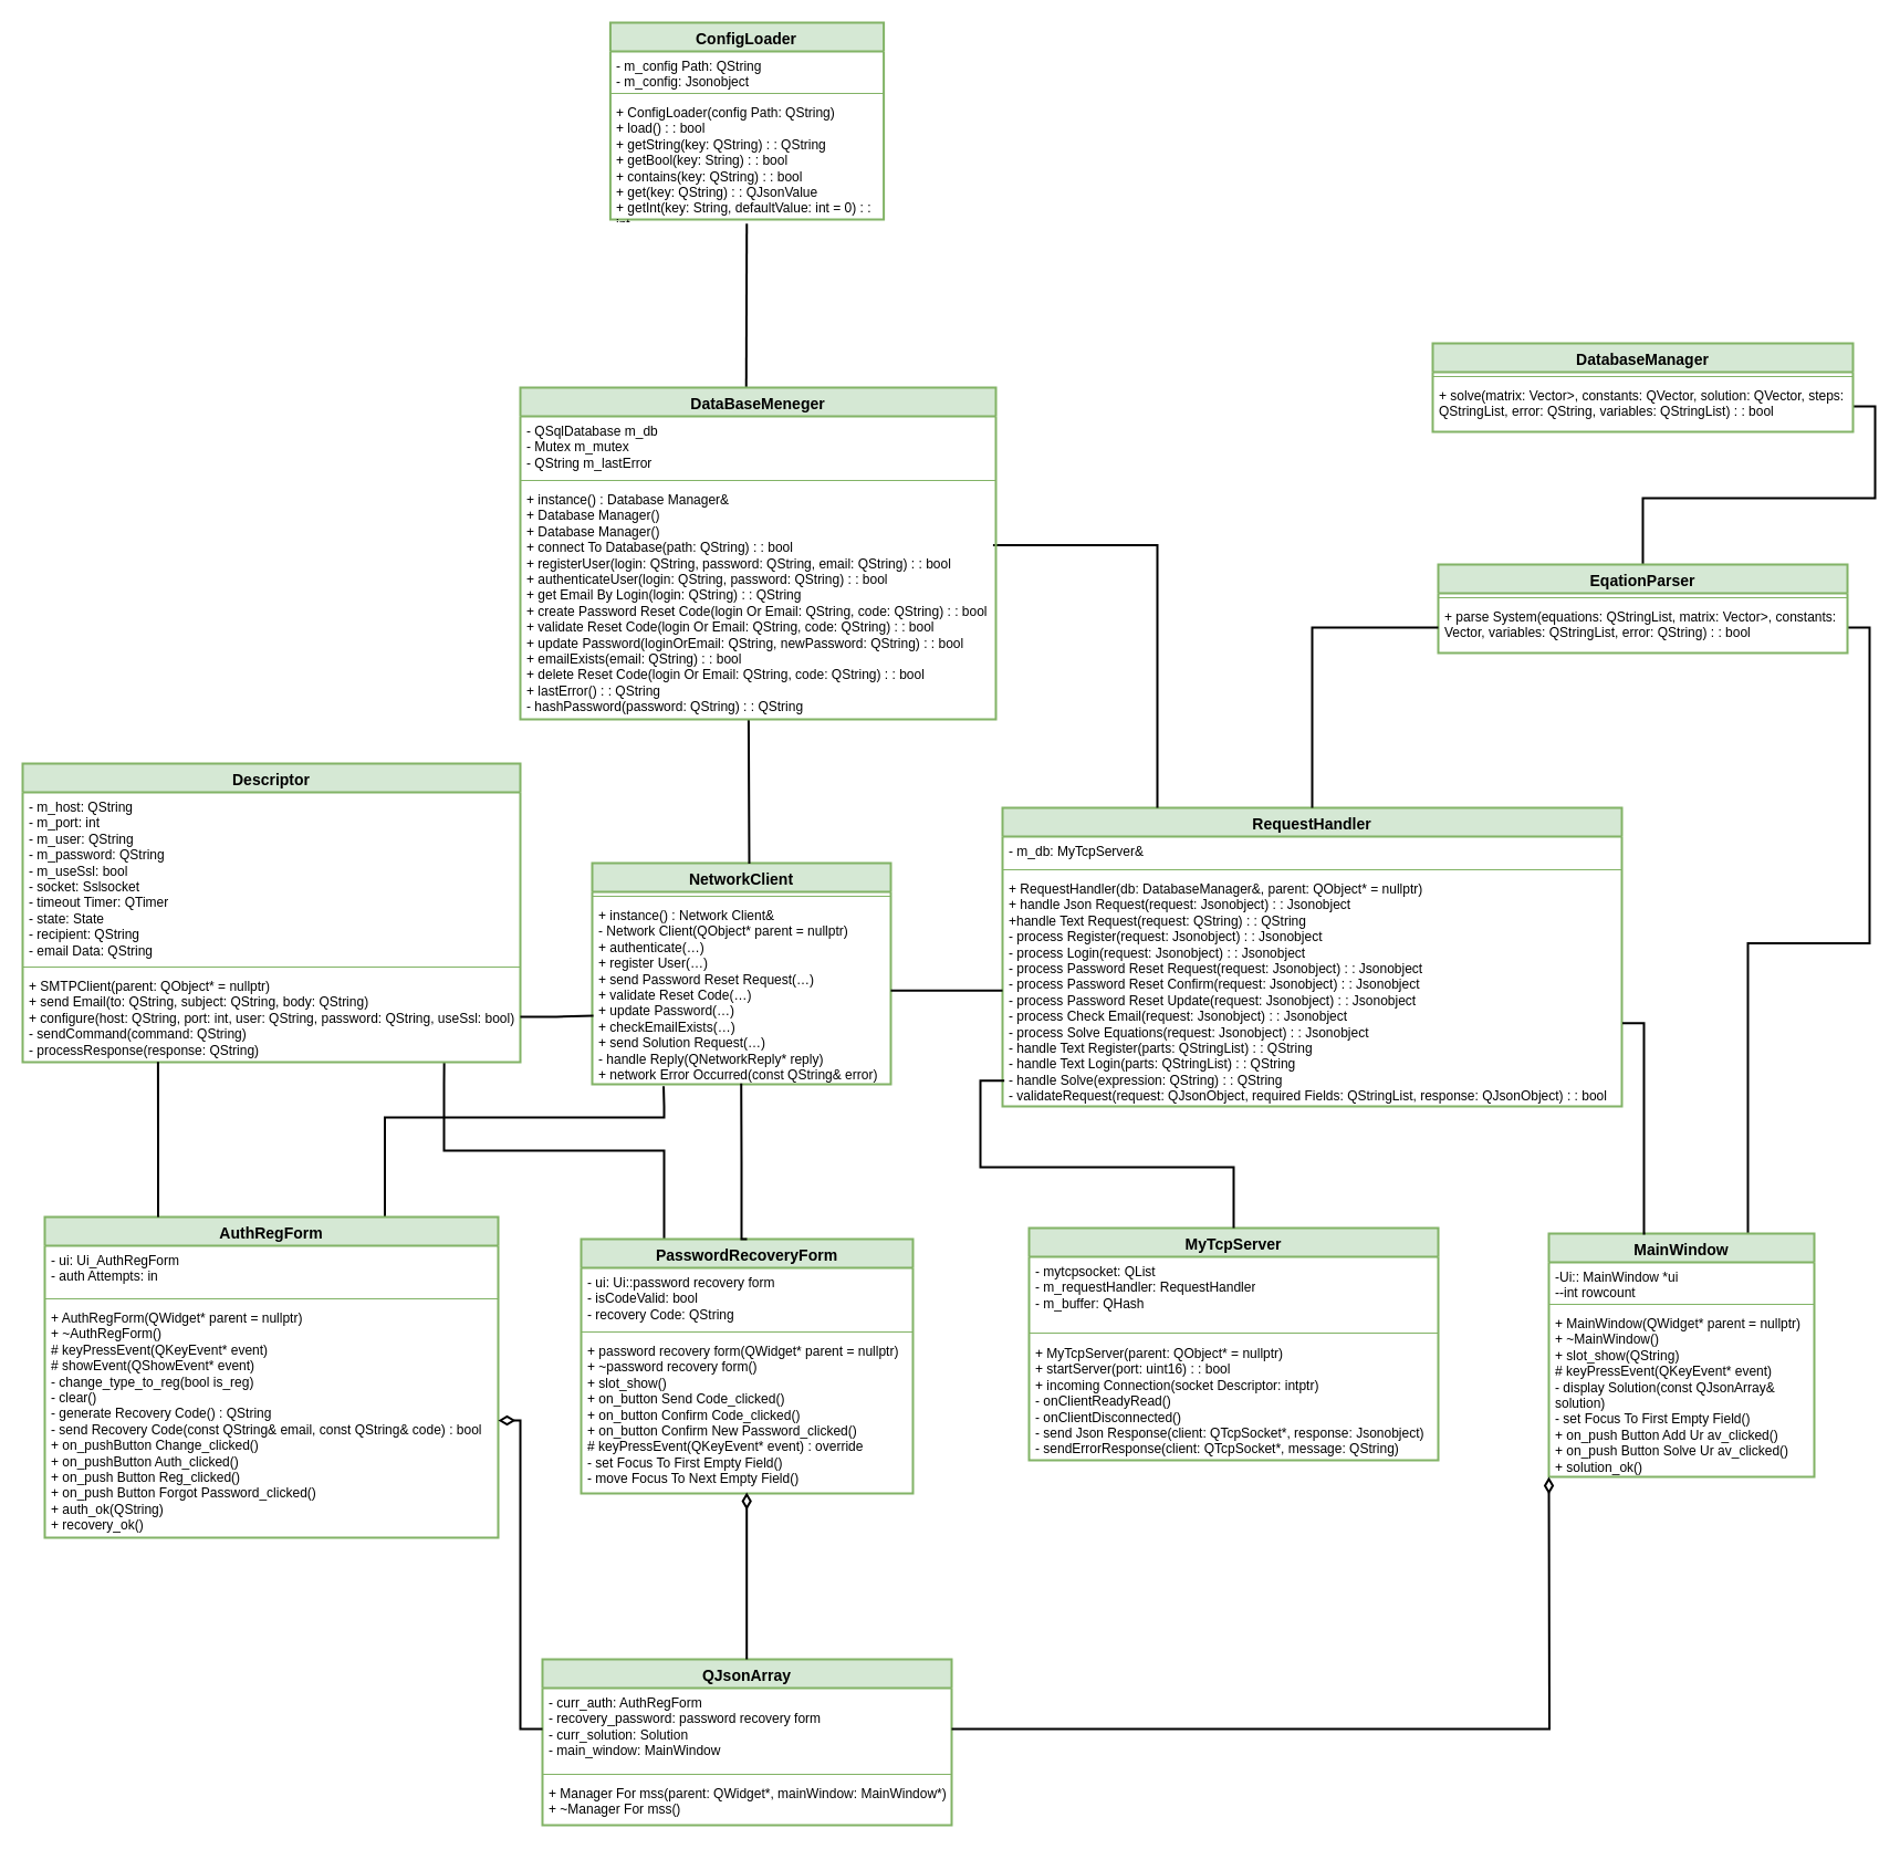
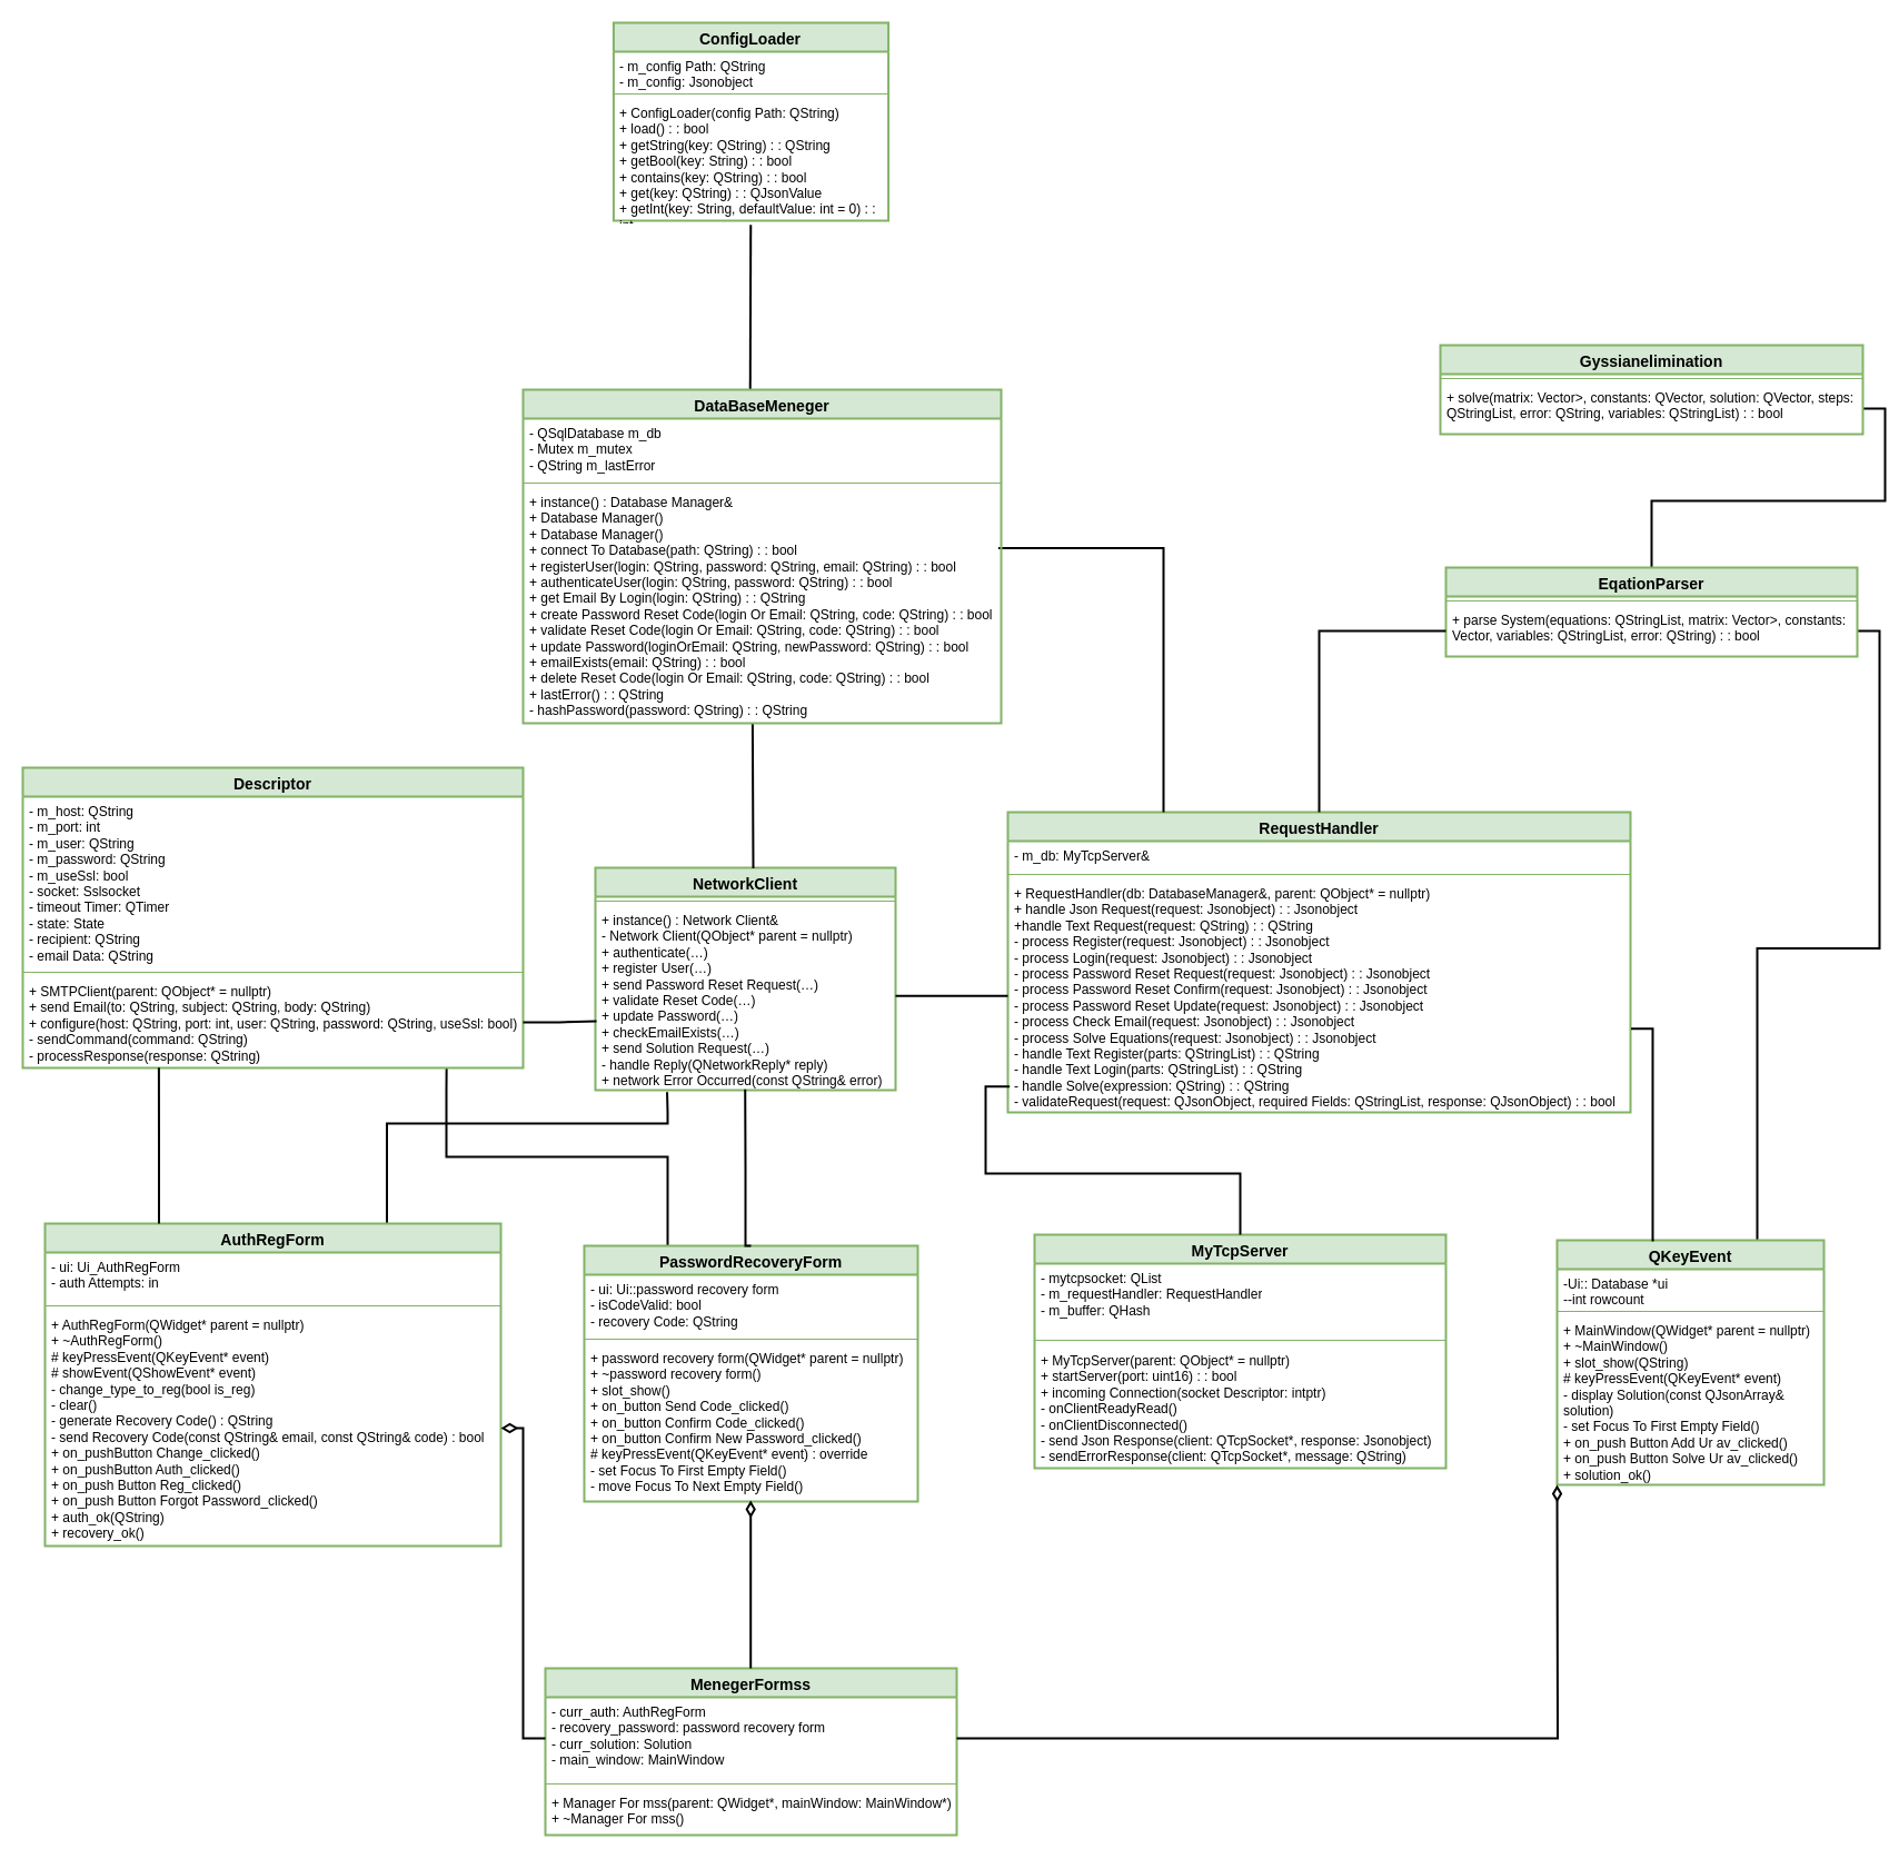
- <mxCell id="36" value="DatabaseManager" style="swimlane;fontStyle=1;align=center;verticalAlign=top;childLayout=stackLayout;horizontal=1;startSize=26;horizontalStack=0;resizeParent=1;resizeParentMax=0;resizeLast=0;collapsible=1;marginBottom=0;whiteSpace=wrap;html=1;fontSize=14;fillColor=#d5e8d4;strokeColor=#82b366;strokeWidth=2;" parent="1" vertex="1"><mxGeometry x="1295" y="310" width="380" height="80" as="geometry" /></mxCell>
+ <mxCell id="36" value="Gyssianelimination" style="swimlane;fontStyle=1;align=center;verticalAlign=top;childLayout=stackLayout;horizontal=1;startSize=26;horizontalStack=0;resizeParent=1;resizeParentMax=0;resizeLast=0;collapsible=1;marginBottom=0;whiteSpace=wrap;html=1;fontSize=14;fillColor=#d5e8d4;strokeColor=#82b366;strokeWidth=2;" parent="1" vertex="1"><mxGeometry x="1295" y="310" width="380" height="80" as="geometry" /></mxCell>
- <mxCell id="12" value="MainWindow" style="swimlane;fontStyle=1;align=center;verticalAlign=top;childLayout=stackLayout;horizontal=1;startSize=26;horizontalStack=0;resizeParent=1;resizeParentMax=0;resizeLast=0;collapsible=1;marginBottom=0;whiteSpace=wrap;html=1;fillColor=#d5e8d4;strokeColor=#82b366;fontSize=14;strokeWidth=2;" parent="1" vertex="1"><mxGeometry x="1400" y="1115" width="240" height="220" as="geometry" /></mxCell>
+ <mxCell id="12" value="QKeyEvent" style="swimlane;fontStyle=1;align=center;verticalAlign=top;childLayout=stackLayout;horizontal=1;startSize=26;horizontalStack=0;resizeParent=1;resizeParentMax=0;resizeLast=0;collapsible=1;marginBottom=0;whiteSpace=wrap;html=1;fillColor=#d5e8d4;strokeColor=#82b366;fontSize=14;strokeWidth=2;" parent="1" vertex="1"><mxGeometry x="1400" y="1115" width="240" height="220" as="geometry" /></mxCell>
- <mxCell id="13" value="&lt;div&gt;-Ui:: MainWindow *ui&lt;/div&gt;&lt;div&gt;--int rowcount&lt;/div&gt;" style="text;strokeColor=none;fillColor=none;align=left;verticalAlign=top;spacingLeft=4;spacingRight=4;overflow=hidden;rotatable=0;points=[[0,0.5],[1,0.5]];portConstraint=eastwest;whiteSpace=wrap;html=1;" parent="12" vertex="1"><mxGeometry y="26" width="240" height="34" as="geometry" /></mxCell>
+ <mxCell id="13" value="&lt;div&gt;-Ui:: Database *ui&lt;/div&gt;&lt;div&gt;--int rowcount&lt;/div&gt;" style="text;strokeColor=none;fillColor=none;align=left;verticalAlign=top;spacingLeft=4;spacingRight=4;overflow=hidden;rotatable=0;points=[[0,0.5],[1,0.5]];portConstraint=eastwest;whiteSpace=wrap;html=1;" parent="12" vertex="1"><mxGeometry y="26" width="240" height="34" as="geometry" /></mxCell>
- <mxCell id="16" value="QJsonArray" style="swimlane;fontStyle=1;align=center;verticalAlign=top;childLayout=stackLayout;horizontal=1;startSize=26;horizontalStack=0;resizeParent=1;resizeParentMax=0;resizeLast=0;collapsible=1;marginBottom=0;whiteSpace=wrap;html=1;fillColor=#d5e8d4;strokeColor=#82b366;fontSize=14;strokeWidth=2;" parent="1" vertex="1"><mxGeometry x="490" y="1500" width="370" height="150" as="geometry" /></mxCell>
+ <mxCell id="16" value="MenegerFormss" style="swimlane;fontStyle=1;align=center;verticalAlign=top;childLayout=stackLayout;horizontal=1;startSize=26;horizontalStack=0;resizeParent=1;resizeParentMax=0;resizeLast=0;collapsible=1;marginBottom=0;whiteSpace=wrap;html=1;fillColor=#d5e8d4;strokeColor=#82b366;fontSize=14;strokeWidth=2;" parent="1" vertex="1"><mxGeometry x="490" y="1500" width="370" height="150" as="geometry" /></mxCell>
